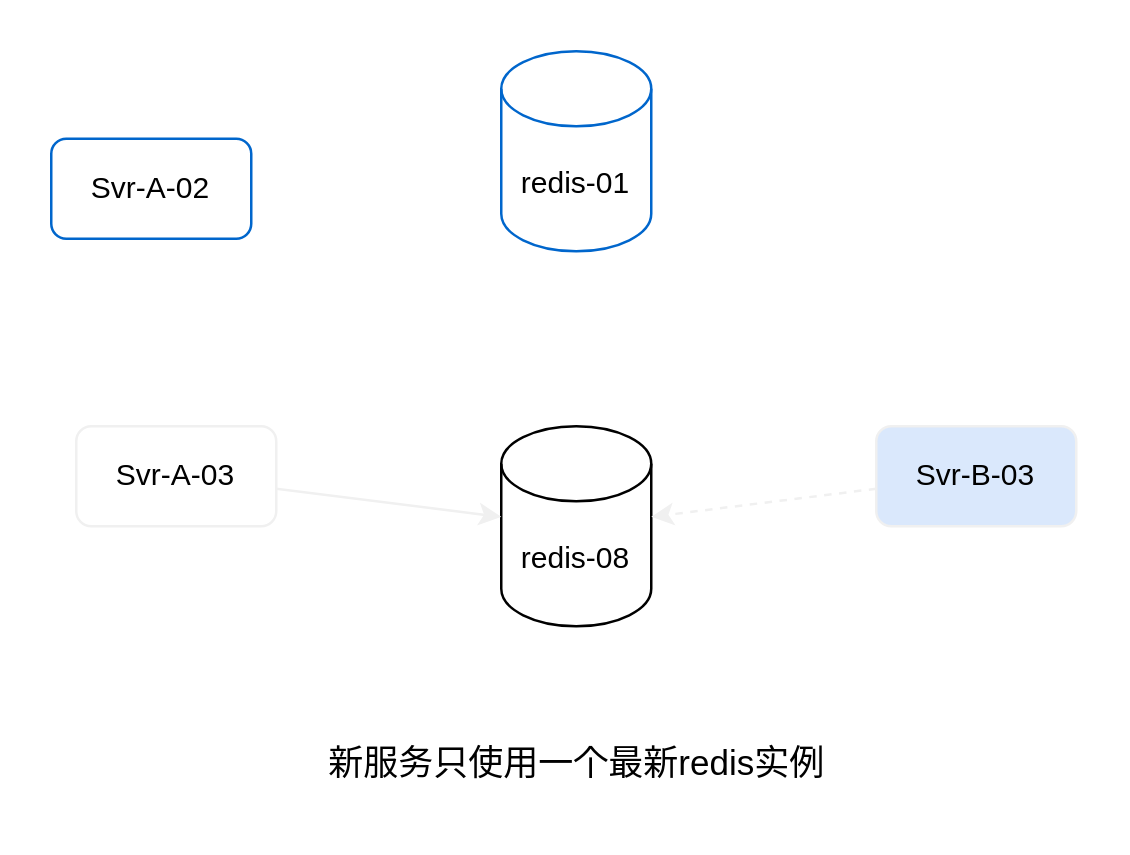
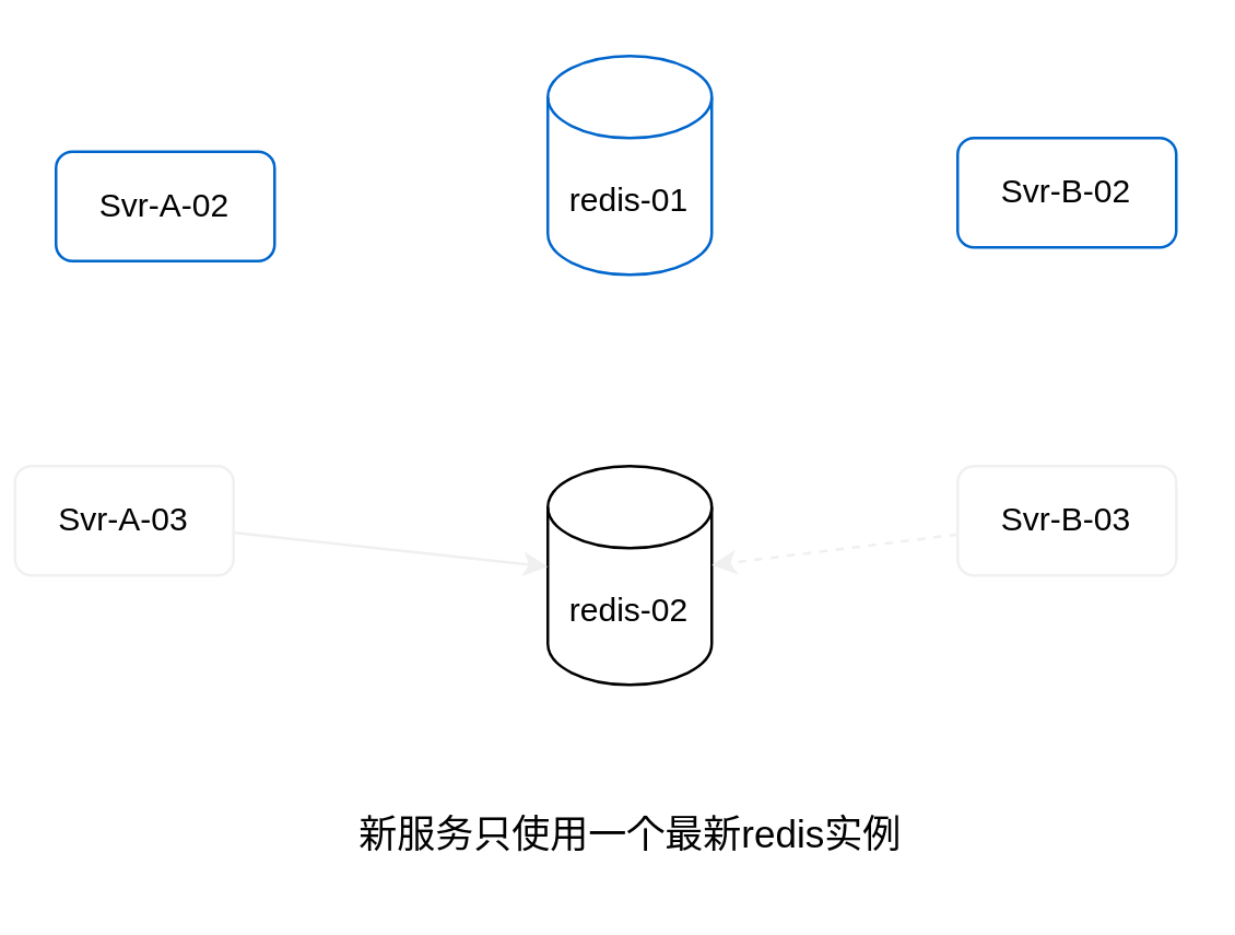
+ <mxCell id="6" value="Svr-B-02" style="rounded=1;whiteSpace=wrap;html=1;strokeColor=#0066CC;" parent="1" vertex="1"><mxGeometry x="350" y="50" width="80" height="40" as="geometry" /></mxCell>
- <mxCell id="8" value="Svr-A-03" style="rounded=1;whiteSpace=wrap;html=1;strokeColor=#F0F0F0;" parent="1" vertex="1"><mxGeometry x="30" y="170" width="80" height="40" as="geometry" /></mxCell>
+ <mxCell id="8" value="Svr-A-03" style="rounded=1;whiteSpace=wrap;html=1;strokeColor=#F0F0F0;" parent="1" vertex="1"><mxGeometry x="5" y="170" width="80" height="40" as="geometry" /></mxCell>
- <mxCell id="10" value="Svr-B-03" style="rounded=1;whiteSpace=wrap;html=1;strokeColor=#F0F0F0;fillColor=#dae8fc;" parent="1" vertex="1"><mxGeometry x="350" y="170" width="80" height="40" as="geometry" /></mxCell>
+ <mxCell id="10" value="Svr-B-03" style="rounded=1;whiteSpace=wrap;html=1;strokeColor=#F0F0F0;" parent="1" vertex="1"><mxGeometry x="350" y="170" width="80" height="40" as="geometry" /></mxCell>
- <mxCell id="4" value="redis-08" style="shape=cylinder3;whiteSpace=wrap;html=1;boundedLbl=1;backgroundOutline=1;size=15;" parent="1" vertex="1"><mxGeometry x="200" y="170" width="60" height="80" as="geometry" /></mxCell>
+ <mxCell id="4" value="redis-02" style="shape=cylinder3;whiteSpace=wrap;html=1;boundedLbl=1;backgroundOutline=1;size=15;" parent="1" vertex="1"><mxGeometry x="200" y="170" width="60" height="80" as="geometry" /></mxCell>
